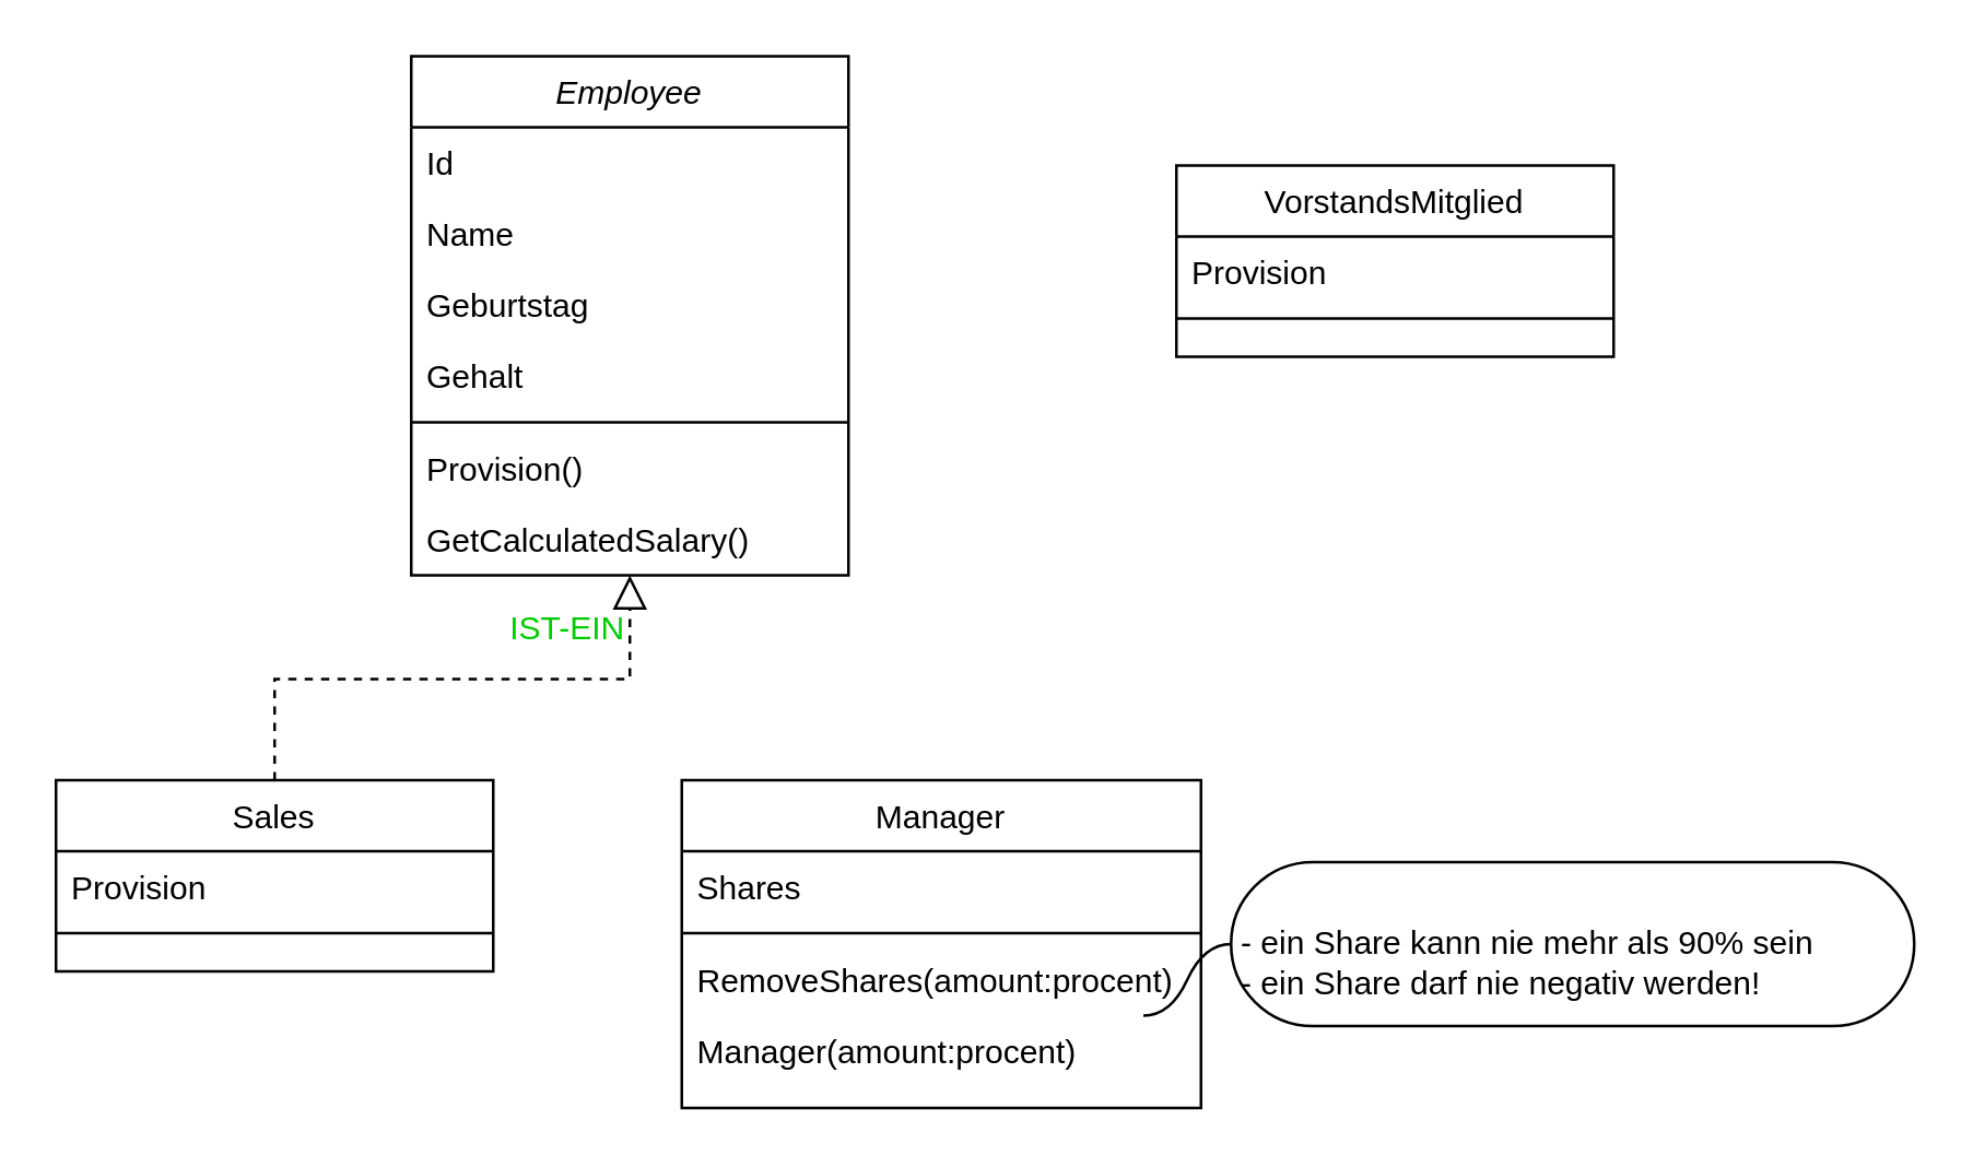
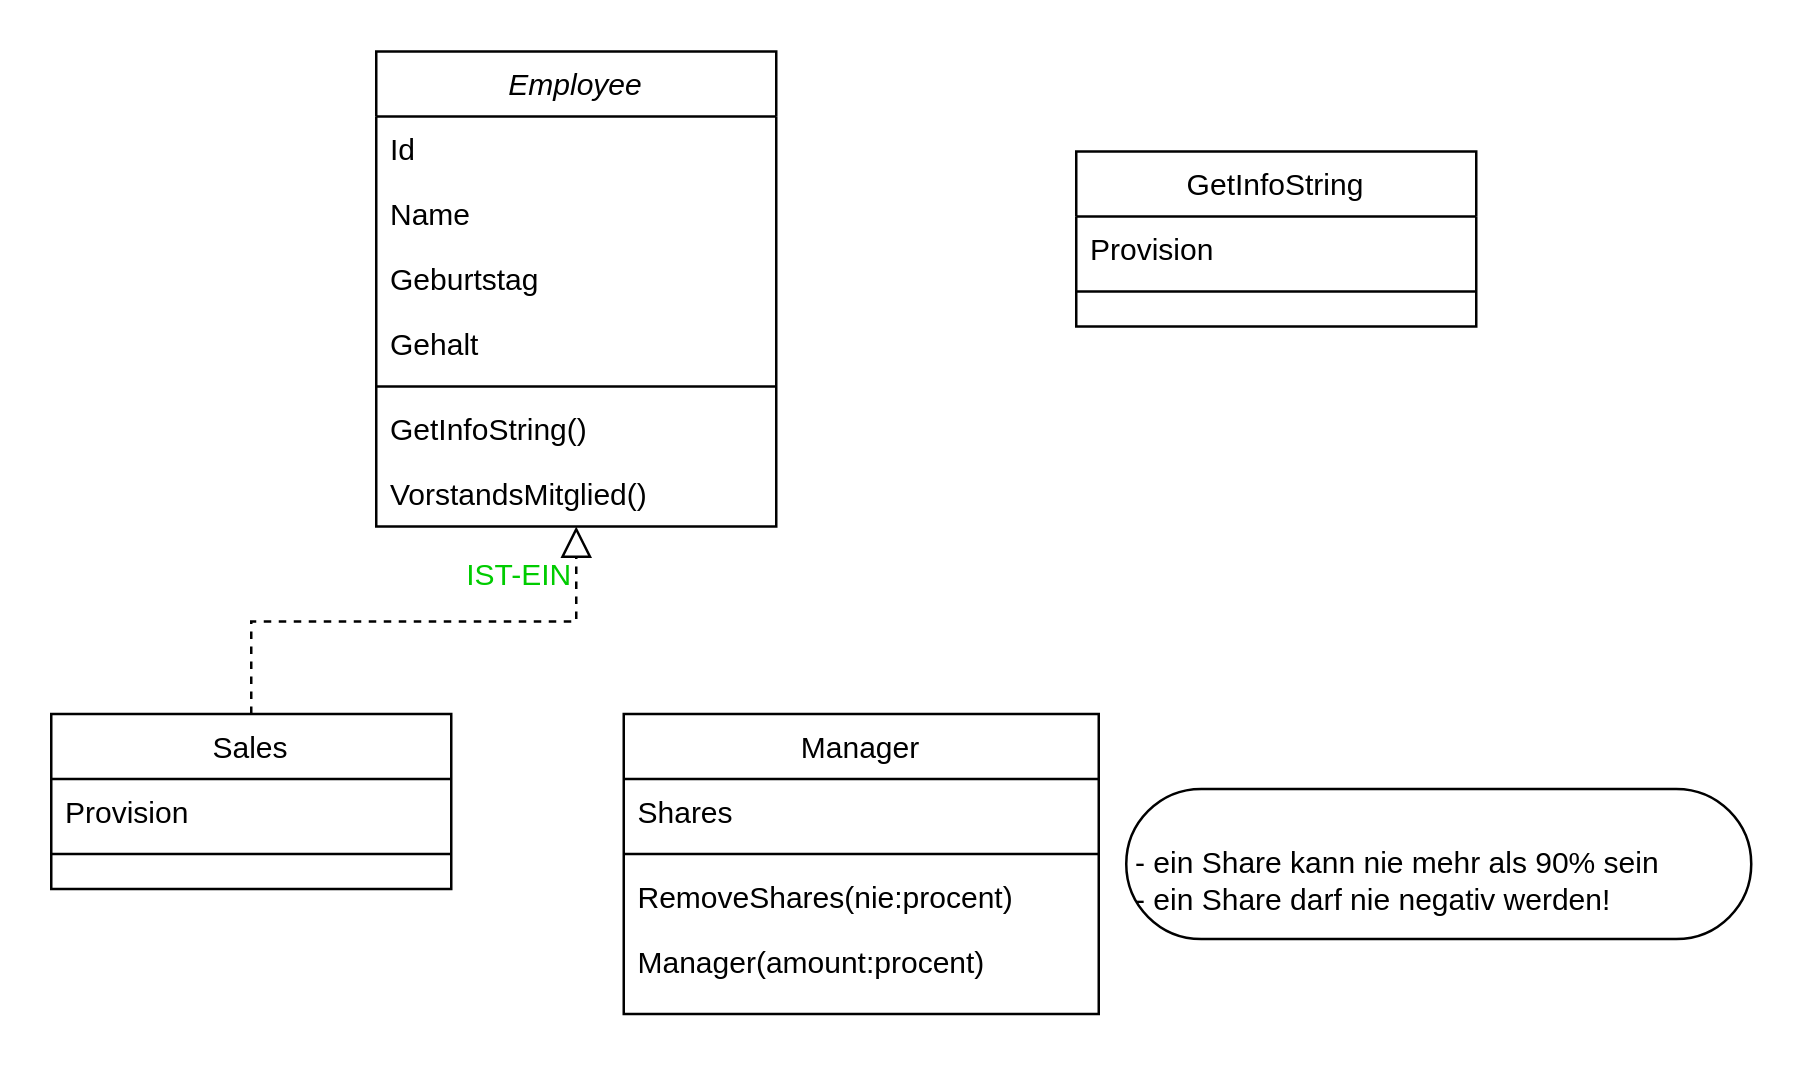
- <mxCell id="22" value="VorstandsMitglied" style="swimlane;fontStyle=0;align=center;verticalAlign=top;childLayout=stackLayout;horizontal=1;startSize=26;horizontalStack=0;resizeParent=1;resizeLast=0;collapsible=1;marginBottom=0;rounded=0;shadow=0;strokeWidth=1;" parent="1" vertex="1"><mxGeometry x="430" y="60" width="160" height="70" as="geometry"><mxRectangle x="130" y="380" width="160" height="26" as="alternateBounds" /></mxGeometry></mxCell>
+ <mxCell id="22" value="GetInfoString" style="swimlane;fontStyle=0;align=center;verticalAlign=top;childLayout=stackLayout;horizontal=1;startSize=26;horizontalStack=0;resizeParent=1;resizeLast=0;collapsible=1;marginBottom=0;rounded=0;shadow=0;strokeWidth=1;" parent="1" vertex="1"><mxGeometry x="430" y="60" width="160" height="70" as="geometry"><mxRectangle x="130" y="380" width="160" height="26" as="alternateBounds" /></mxGeometry></mxCell>
- <mxCell id="12" value="Provision()" style="text;align=left;verticalAlign=top;spacingLeft=4;spacingRight=4;overflow=hidden;rotatable=0;points=[[0,0.5],[1,0.5]];portConstraint=eastwest;" parent="6" vertex="1"><mxGeometry y="138" width="160" height="26" as="geometry" /></mxCell>
+ <mxCell id="12" value="GetInfoString()" style="text;align=left;verticalAlign=top;spacingLeft=4;spacingRight=4;overflow=hidden;rotatable=0;points=[[0,0.5],[1,0.5]];portConstraint=eastwest;" parent="6" vertex="1"><mxGeometry y="138" width="160" height="26" as="geometry" /></mxCell>
- <mxCell id="13" value="GetCalculatedSalary()" style="text;align=left;verticalAlign=top;spacingLeft=4;spacingRight=4;overflow=hidden;rotatable=0;points=[[0,0.5],[1,0.5]];portConstraint=eastwest;" parent="6" vertex="1"><mxGeometry y="164" width="160" height="26" as="geometry" /></mxCell>
+ <mxCell id="13" value="VorstandsMitglied()" style="text;align=left;verticalAlign=top;spacingLeft=4;spacingRight=4;overflow=hidden;rotatable=0;points=[[0,0.5],[1,0.5]];portConstraint=eastwest;" parent="6" vertex="1"><mxGeometry y="164" width="160" height="26" as="geometry" /></mxCell>
- <mxCell id="20" value="RemoveShares(amount:procent)" style="text;align=left;verticalAlign=top;spacingLeft=4;spacingRight=4;overflow=hidden;rotatable=0;points=[[0,0.5],[1,0.5]];portConstraint=eastwest;" parent="17" vertex="1"><mxGeometry y="60" width="190" height="26" as="geometry" /></mxCell>
+ <mxCell id="20" value="RemoveShares(nie:procent)" style="text;align=left;verticalAlign=top;spacingLeft=4;spacingRight=4;overflow=hidden;rotatable=0;points=[[0,0.5],[1,0.5]];portConstraint=eastwest;" parent="17" vertex="1"><mxGeometry y="60" width="190" height="26" as="geometry" /></mxCell>
- <mxCell id="4" value="" style="edgeStyle=entityRelationEdgeStyle;startArrow=none;endArrow=none;segment=10;curved=1;exitX=0.889;exitY=0.008;exitDx=0;exitDy=0;exitPerimeter=0;" parent="1" source="21" target="3" edge="1"><mxGeometry relative="1" as="geometry"><mxPoint x="430" y="330" as="sourcePoint" /></mxGeometry></mxCell>
